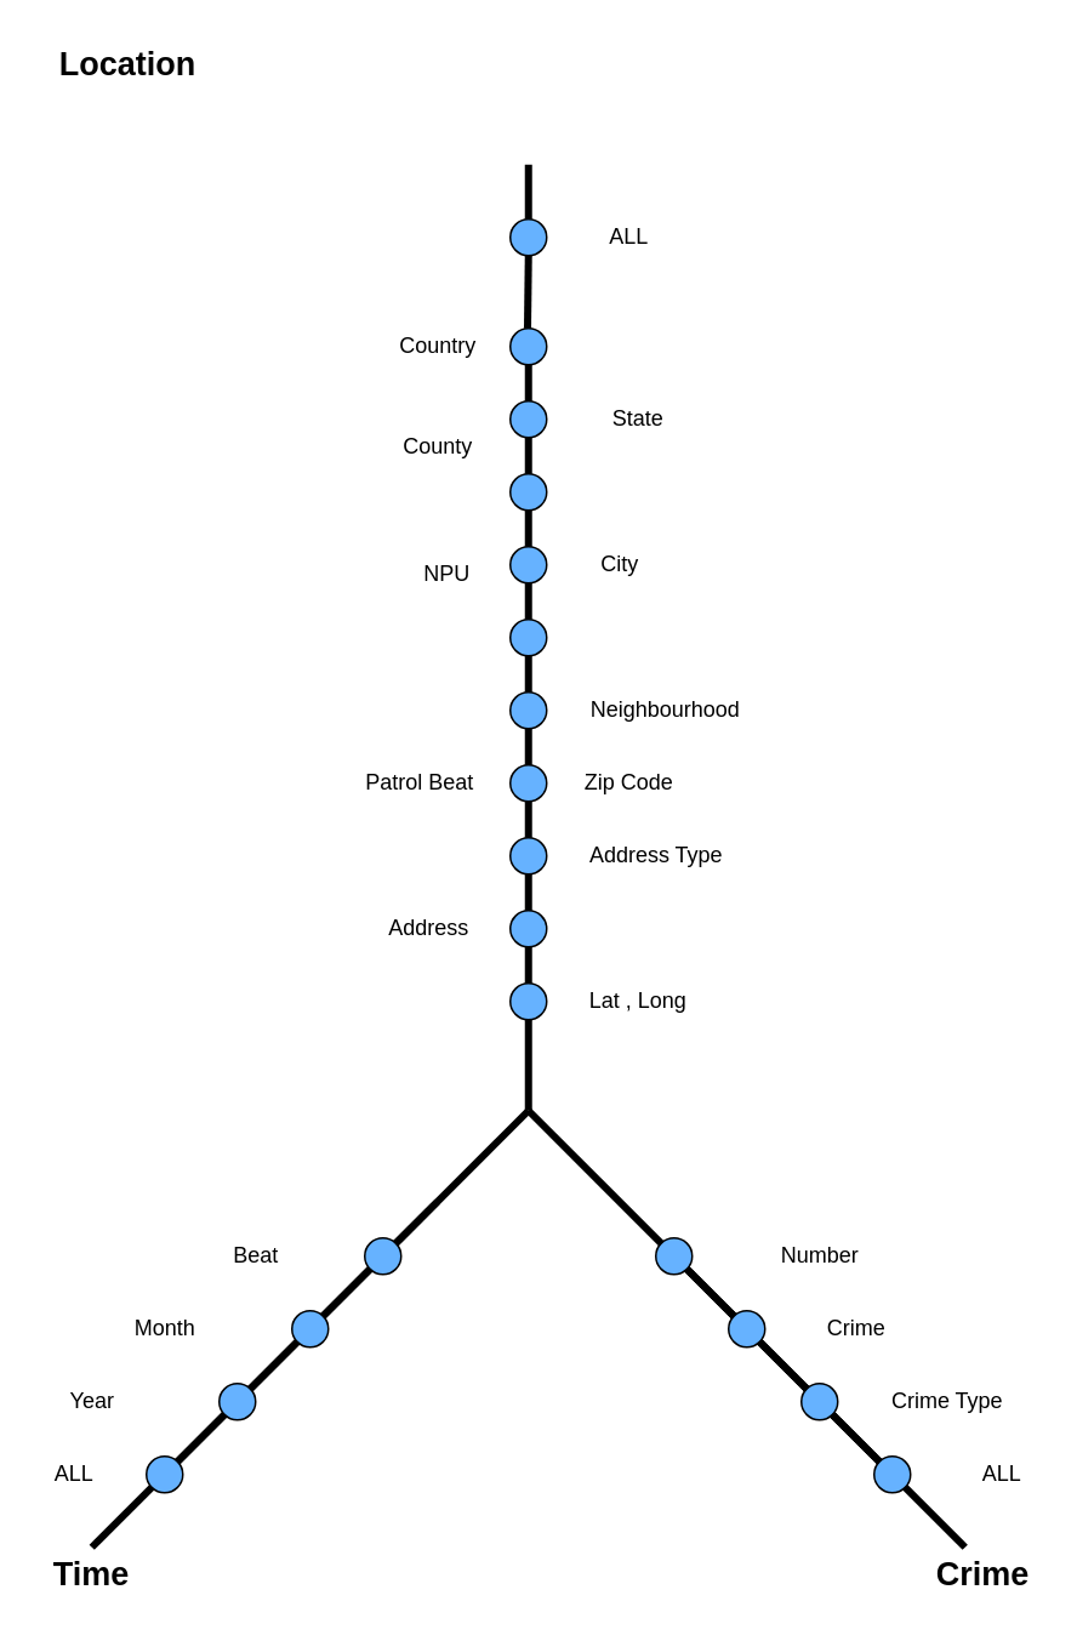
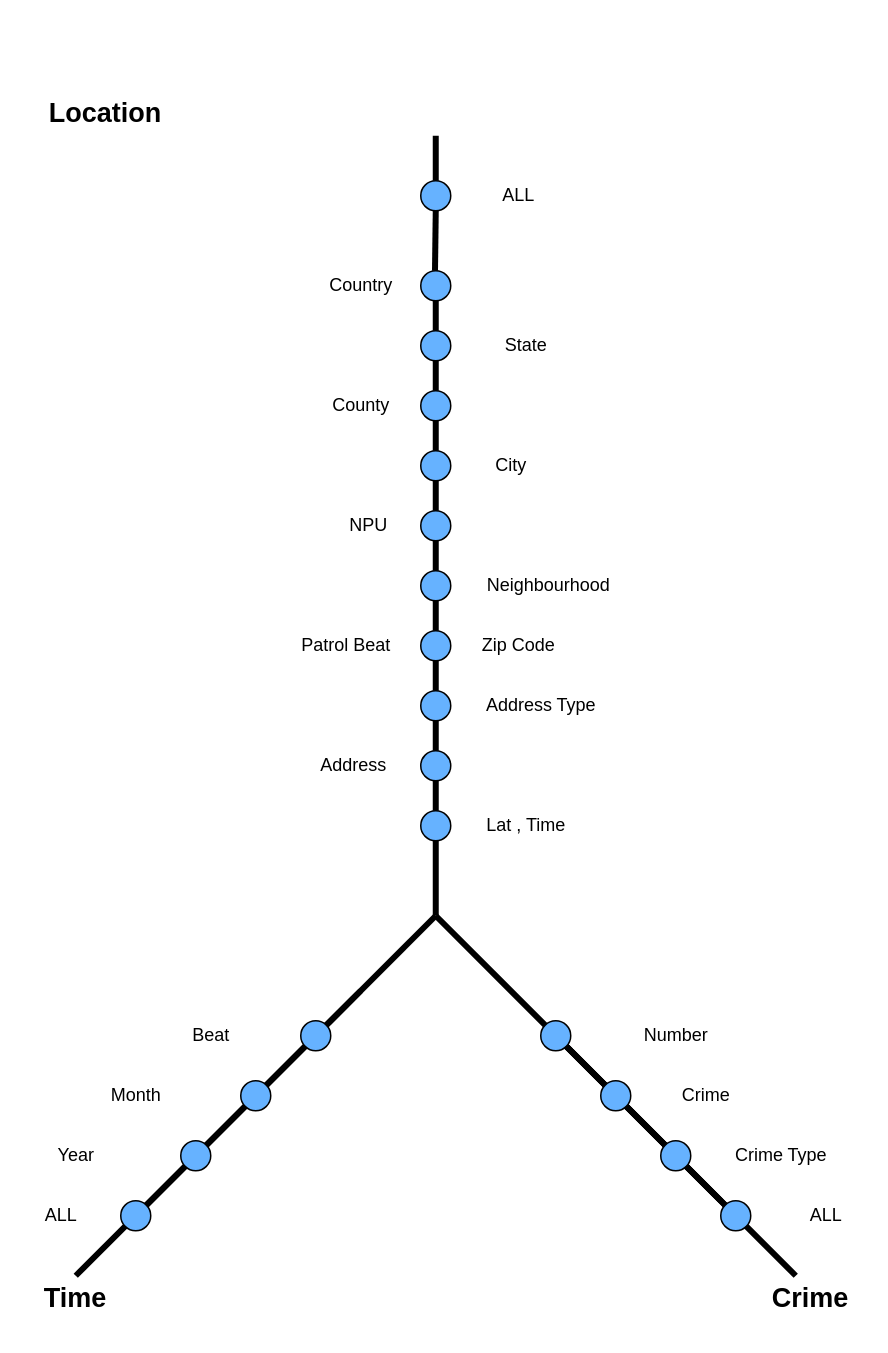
- <mxCell id="3" value="&lt;b&gt;&lt;font style=&quot;font-size: 18px;&quot;&gt;Location&lt;/font&gt;&lt;/b&gt;" style="text;html=1;strokeColor=none;fillColor=none;align=center;verticalAlign=middle;whiteSpace=wrap;rounded=0;" vertex="1" parent="1"><mxGeometry x="40" y="20" width="60" height="30" as="geometry" /></mxCell>
+ <mxCell id="3" value="&lt;b&gt;&lt;font style=&quot;font-size: 18px;&quot;&gt;Location&lt;/font&gt;&lt;/b&gt;" style="text;html=1;strokeColor=none;fillColor=none;align=center;verticalAlign=middle;whiteSpace=wrap;rounded=0;" vertex="1" parent="1"><mxGeometry x="40" y="60" width="60" height="30" as="geometry" /></mxCell>
- <mxCell id="32" value="County" style="text;html=1;align=center;verticalAlign=middle;resizable=0;points=[];autosize=1;strokeColor=none;fillColor=none;" vertex="1" parent="1"><mxGeometry x="210" y="230" width="60" height="30" as="geometry" /></mxCell>
+ <mxCell id="32" value="County" style="text;html=1;align=center;verticalAlign=middle;resizable=0;points=[];autosize=1;strokeColor=none;fillColor=none;" vertex="1" parent="1"><mxGeometry x="210" y="255" width="60" height="30" as="geometry" /></mxCell>
- <mxCell id="30" value="NPU" style="text;html=1;align=center;verticalAlign=middle;resizable=0;points=[];autosize=1;strokeColor=none;fillColor=none;" vertex="1" parent="1"><mxGeometry x="220" y="300" width="50" height="30" as="geometry" /></mxCell>
+ <mxCell id="30" value="NPU" style="text;html=1;align=center;verticalAlign=middle;resizable=0;points=[];autosize=1;strokeColor=none;fillColor=none;" vertex="1" parent="1"><mxGeometry x="220" y="335" width="50" height="30" as="geometry" /></mxCell>
- <mxCell id="24" value="Lat , Long" style="text;html=1;align=center;verticalAlign=middle;resizable=0;points=[];autosize=1;strokeColor=none;fillColor=none;" vertex="1" parent="1"><mxGeometry x="310" y="535" width="80" height="30" as="geometry" /></mxCell>
+ <mxCell id="24" value="Lat , Time" style="text;html=1;align=center;verticalAlign=middle;resizable=0;points=[];autosize=1;strokeColor=none;fillColor=none;" vertex="1" parent="1"><mxGeometry x="310" y="535" width="80" height="30" as="geometry" /></mxCell>
